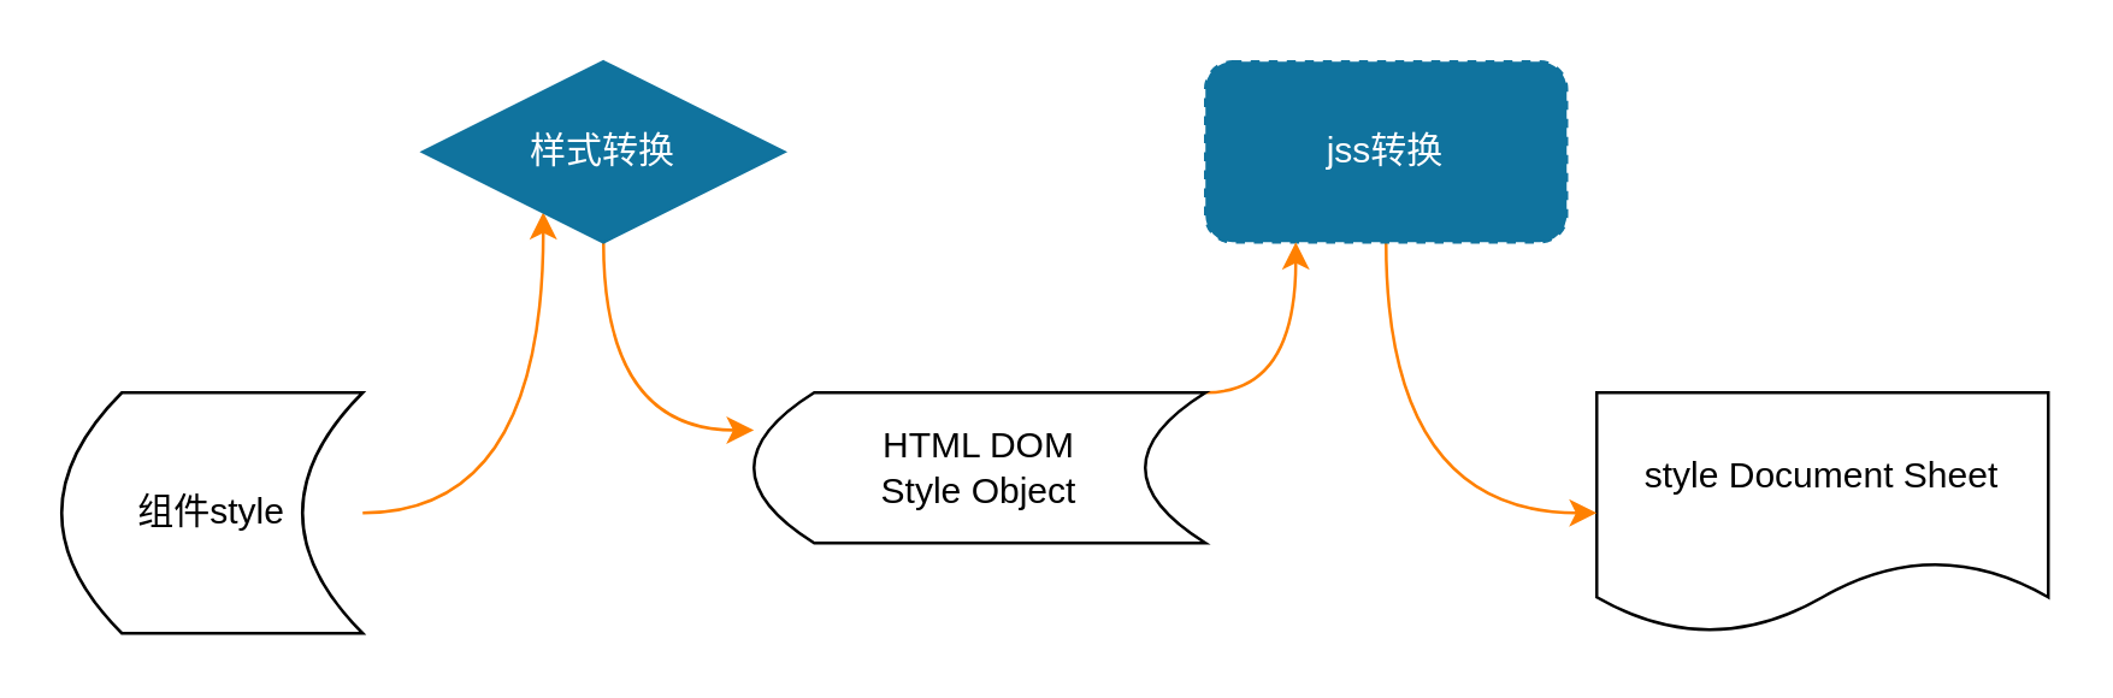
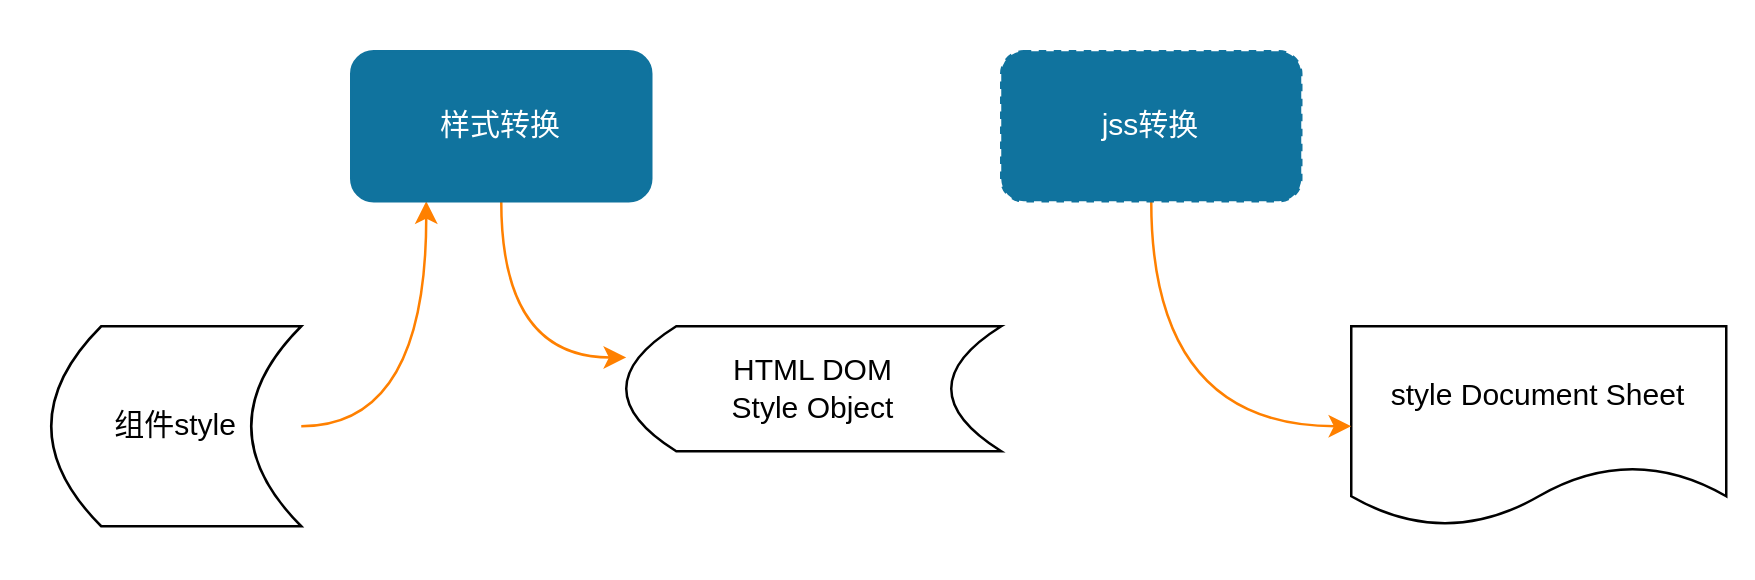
- <mxCell id="6" value="样式转换" style="rhombus;whiteSpace=wrap;html=1;fillColor=#10739E;strokeColor=#10739e;fontColor=#FFFFFF;" vertex="1" parent="1"><mxGeometry x="140" y="20" width="120" height="60" as="geometry" /></mxCell>
+ <mxCell id="6" value="样式转换" style="rounded=1;whiteSpace=wrap;html=1;fillColor=#10739E;strokeColor=#10739e;fontColor=#FFFFFF;" vertex="1" parent="1"><mxGeometry x="140" y="20" width="120" height="60" as="geometry" /></mxCell>
- <mxCell id="9" style="edgeStyle=orthogonalEdgeStyle;curved=1;rounded=0;orthogonalLoop=1;jettySize=auto;html=1;exitX=1;exitY=0;exitDx=0;exitDy=0;entryX=0.25;entryY=1;entryDx=0;entryDy=0;fontColor=#FFFFFF;strokeColor=#FF8000;" edge="1" parent="1" source="10" target="8"><mxGeometry relative="1" as="geometry"><Array as="points"><mxPoint x="430" y="130" /></Array></mxGeometry></mxCell>
- <mxCell id="2" value="style Document Sheet" style="shape=document;whiteSpace=wrap;html=1;boundedLbl=1;" vertex="1" parent="1"><mxGeometry x="530" y="130" width="150" height="80" as="geometry" /></mxCell>
+ <mxCell id="2" value="style Document Sheet" style="shape=document;whiteSpace=wrap;html=1;boundedLbl=1;" vertex="1" parent="1"><mxGeometry x="540" y="130" width="150" height="80" as="geometry" /></mxCell>
